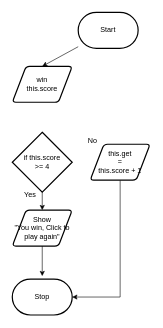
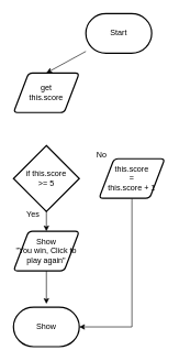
- <mxCell id="5" value="win&lt;br&gt;this.score" style="shape=parallelogram;html=1;strokeWidth=2;perimeter=parallelogramPerimeter;whiteSpace=wrap;rounded=1;arcSize=12;size=0.23;" parent="1" vertex="1"><mxGeometry x="20" y="110" width="100" height="60" as="geometry" /></mxCell>
+ <mxCell id="5" value="get&lt;br&gt;this.score" style="shape=parallelogram;html=1;strokeWidth=2;perimeter=parallelogramPerimeter;whiteSpace=wrap;rounded=1;arcSize=12;size=0.23;" parent="1" vertex="1"><mxGeometry x="20" y="110" width="100" height="60" as="geometry" /></mxCell>
- <mxCell id="7" value="if this.score&lt;br&gt;&amp;gt;= 4" style="strokeWidth=2;html=1;shape=mxgraph.flowchart.decision;whiteSpace=wrap;" parent="1" vertex="1"><mxGeometry x="20" y="220" width="100" height="100" as="geometry" /></mxCell>
+ <mxCell id="7" value="if this.score&lt;br&gt;&amp;gt;= 5" style="strokeWidth=2;html=1;shape=mxgraph.flowchart.decision;whiteSpace=wrap;" parent="1" vertex="1"><mxGeometry x="20" y="220" width="100" height="100" as="geometry" /></mxCell>
- <mxCell id="13" value="this.get&lt;br&gt;=&lt;br&gt;this.score + 1" style="shape=parallelogram;html=1;strokeWidth=2;perimeter=parallelogramPerimeter;whiteSpace=wrap;rounded=1;arcSize=12;size=0.23;" vertex="1" parent="1"><mxGeometry x="150" y="240" width="100" height="60" as="geometry" /></mxCell>
+ <mxCell id="13" value="this.score&lt;br&gt;=&lt;br&gt;this.score + 1" style="shape=parallelogram;html=1;strokeWidth=2;perimeter=parallelogramPerimeter;whiteSpace=wrap;rounded=1;arcSize=12;size=0.23;" vertex="1" parent="1"><mxGeometry x="150" y="240" width="100" height="60" as="geometry" /></mxCell>
- <mxCell id="4" value="Stop" style="strokeWidth=2;html=1;shape=mxgraph.flowchart.terminator;whiteSpace=wrap;" parent="1" vertex="1"><mxGeometry x="20" y="465" width="100" height="60" as="geometry" /></mxCell>
+ <mxCell id="4" value="Show" style="strokeWidth=2;html=1;shape=mxgraph.flowchart.terminator;whiteSpace=wrap;" parent="1" vertex="1"><mxGeometry x="20" y="465" width="100" height="60" as="geometry" /></mxCell>
